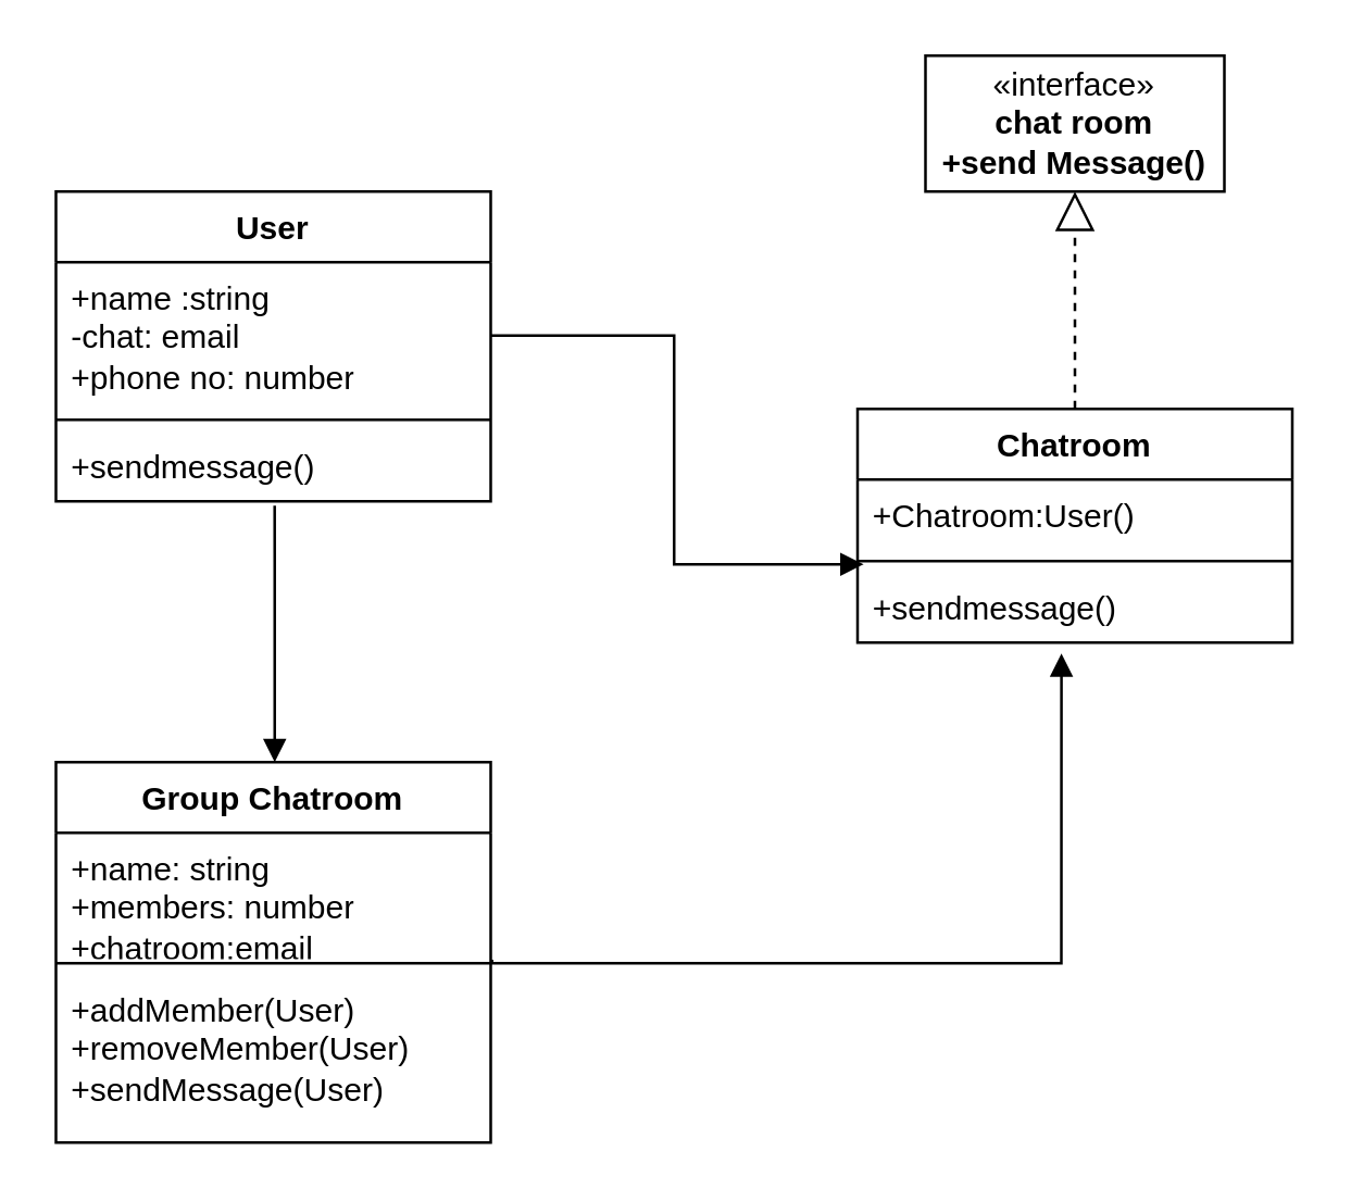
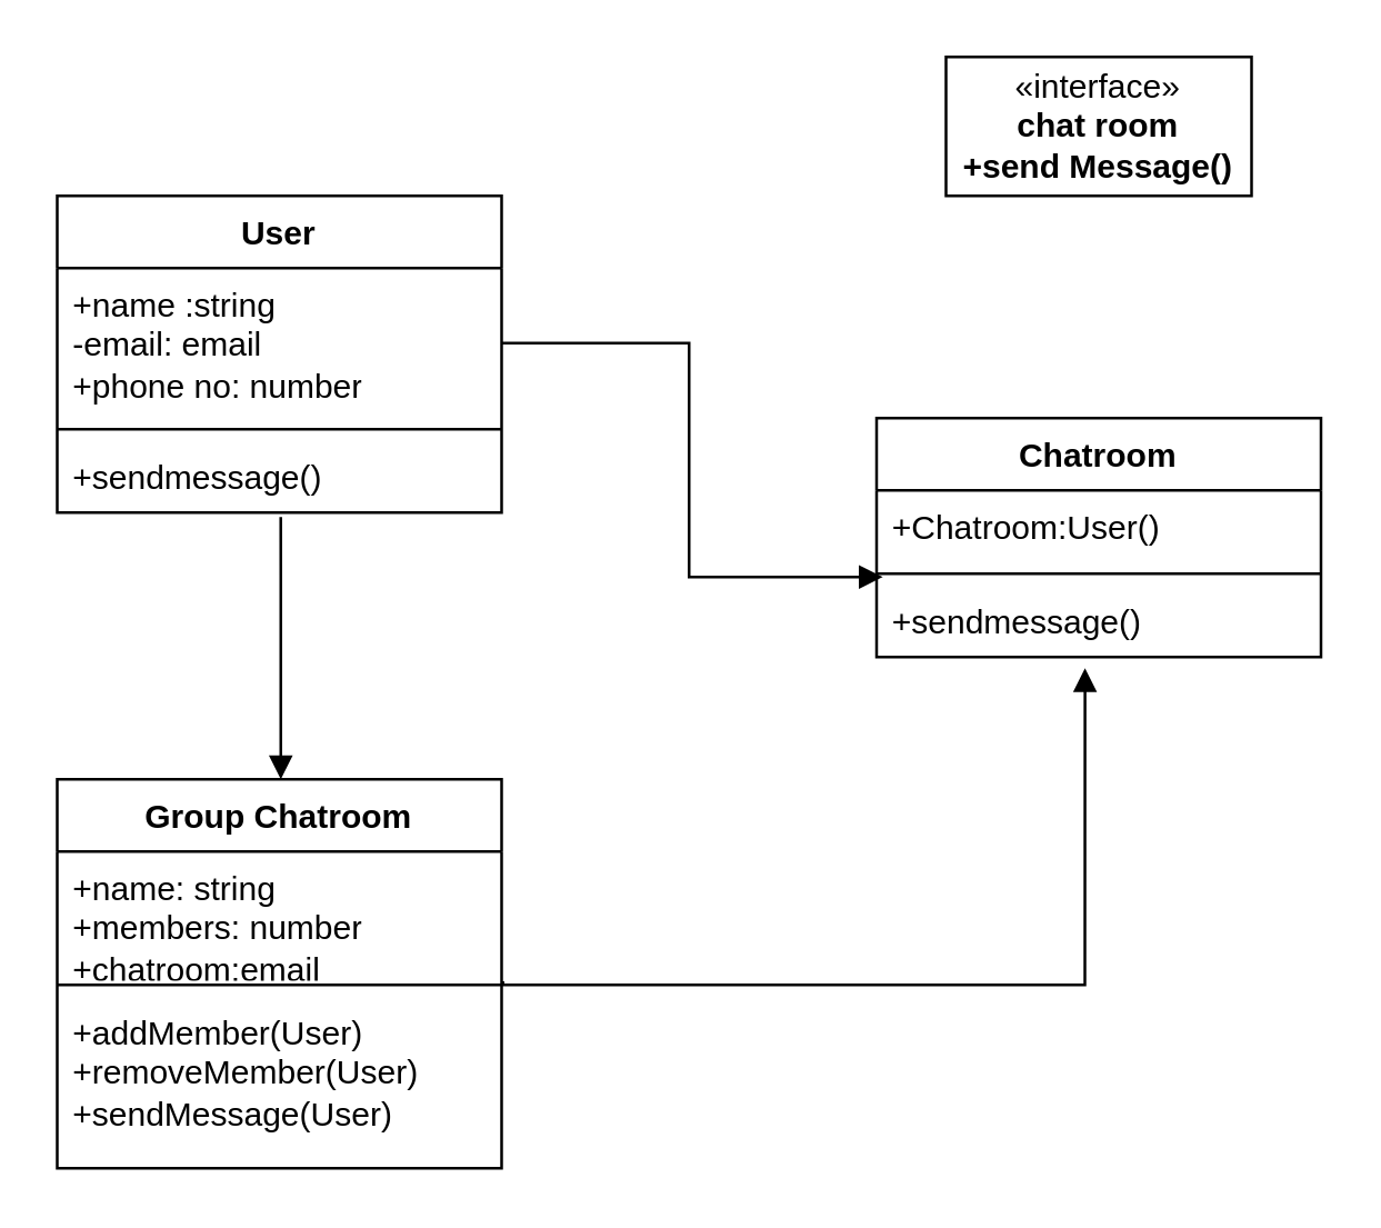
- <mxCell id="11" value="" style="endArrow=block;dashed=1;endFill=0;endSize=12;html=1;rounded=0;entryX=0.5;entryY=1;entryDx=0;entryDy=0;" edge="1" parent="1" source="7" target="6"><mxGeometry width="160" relative="1" as="geometry"><mxPoint x="210" y="190" as="sourcePoint" /><mxPoint x="370" y="190" as="targetPoint" /></mxGeometry></mxCell>
- <mxCell id="13" value="+name :string&lt;br&gt;-chat: email&lt;div&gt;+phone no: number&lt;/div&gt;&lt;div&gt;&lt;br&gt;&lt;/div&gt;" style="text;strokeColor=none;fillColor=none;align=left;verticalAlign=top;spacingLeft=4;spacingRight=4;overflow=hidden;rotatable=0;points=[[0,0.5],[1,0.5]];portConstraint=eastwest;whiteSpace=wrap;html=1;" vertex="1" parent="12"><mxGeometry y="26" width="160" height="54" as="geometry" /></mxCell>
+ <mxCell id="13" value="+name :string&lt;br&gt;-email: email&lt;div&gt;+phone no: number&lt;/div&gt;&lt;div&gt;&lt;br&gt;&lt;/div&gt;" style="text;strokeColor=none;fillColor=none;align=left;verticalAlign=top;spacingLeft=4;spacingRight=4;overflow=hidden;rotatable=0;points=[[0,0.5],[1,0.5]];portConstraint=eastwest;whiteSpace=wrap;html=1;" vertex="1" parent="12"><mxGeometry y="26" width="160" height="54" as="geometry" /></mxCell>
